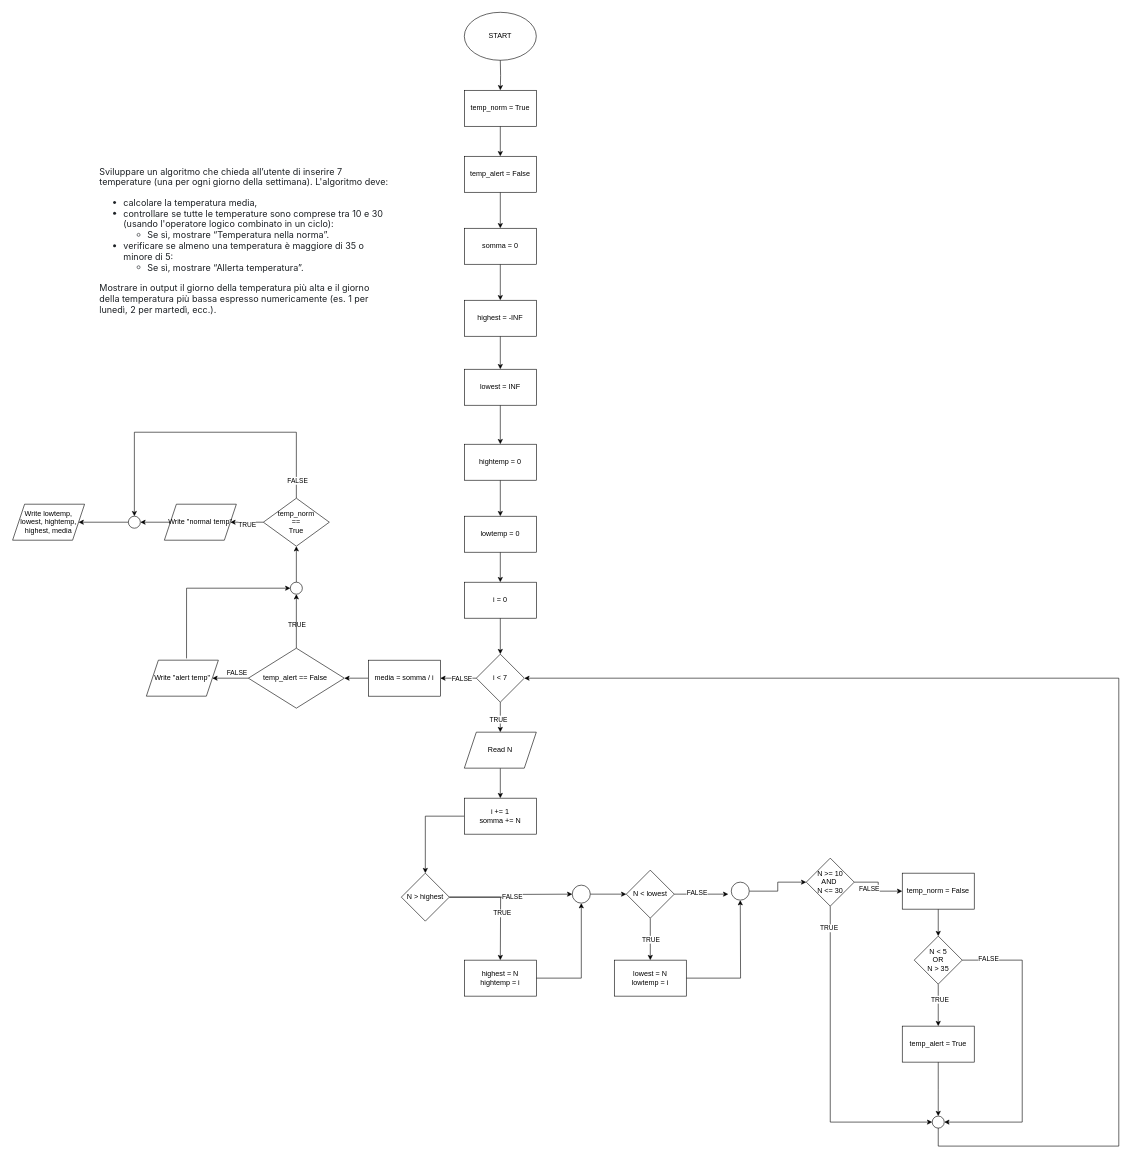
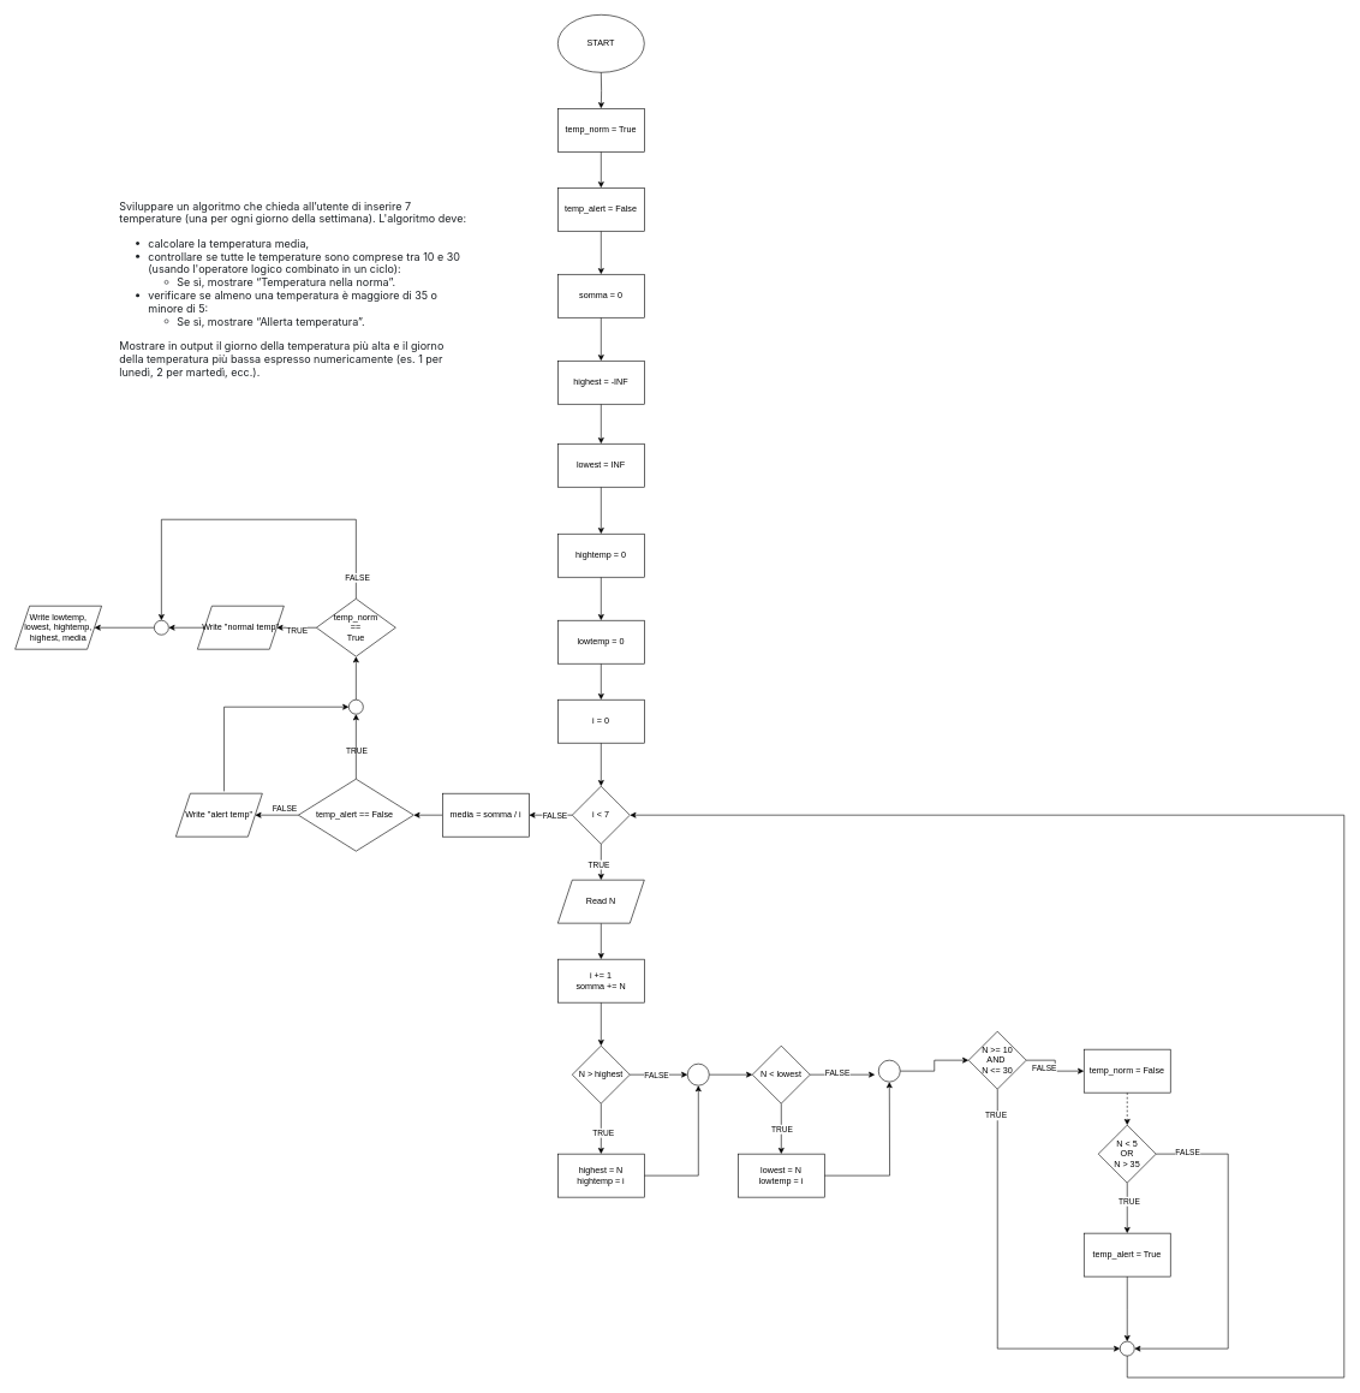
- <mxCell id="27" value="N &amp;gt; highest" style="rhombus;whiteSpace=wrap;html=1;" parent="1" vertex="1"><mxGeometry x="668" y="1455" width="80" height="80" as="geometry" /></mxCell>
+ <mxCell id="27" value="N &amp;gt; highest" style="rhombus;whiteSpace=wrap;html=1;" parent="1" vertex="1"><mxGeometry x="793" y="1450" width="80" height="80" as="geometry" /></mxCell>
- <mxCell id="76" value="" style="edgeStyle=orthogonalEdgeStyle;rounded=0;orthogonalLoop=1;jettySize=auto;html=1;" edge="1" parent="1" source="79" target="52"><mxGeometry relative="1" as="geometry" /></mxCell>
+ <mxCell id="76" value="" style="edgeStyle=orthogonalEdgeStyle;rounded=0;orthogonalLoop=1;jettySize=auto;html=1;dashed=1;" edge="1" parent="1" source="79" target="52"><mxGeometry relative="1" as="geometry" /></mxCell>
